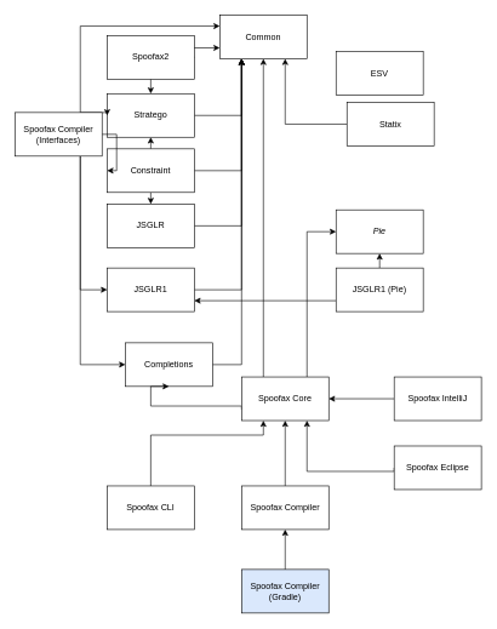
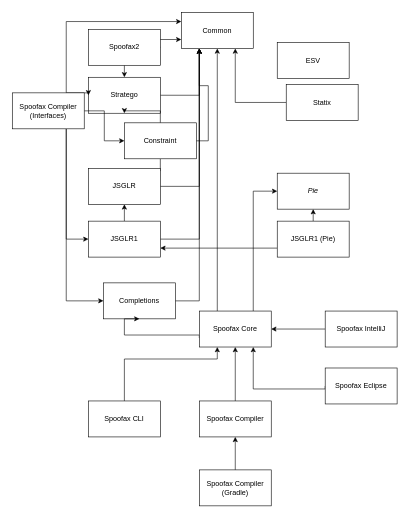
- <mxCell id="22" value="Constraint" style="rounded=0;whiteSpace=wrap;html=1;" parent="1" vertex="1"><mxGeometry x="147" y="204" width="120" height="60" as="geometry" /></mxCell>
+ <mxCell id="22" value="Constraint" style="rounded=0;whiteSpace=wrap;html=1;" parent="1" vertex="1"><mxGeometry x="207" y="204" width="120" height="60" as="geometry" /></mxCell>
+ <mxCell id="15" style="edgeStyle=orthogonalEdgeStyle;rounded=0;orthogonalLoop=1;jettySize=auto;html=1;exitX=0.5;exitY=0;exitDx=0;exitDy=0;entryX=0.5;entryY=1;entryDx=0;entryDy=0;" parent="1" source="16" target="45" edge="1"><mxGeometry relative="1" as="geometry" /></mxCell>
- <mxCell id="13" value="&lt;div&gt;Spoofax Compiler (Gradle)&lt;/div&gt;" style="rounded=0;whiteSpace=wrap;html=1;fillColor=#dae8fc;" parent="1" vertex="1"><mxGeometry x="332" y="783" width="120" height="60" as="geometry" /></mxCell>
+ <mxCell id="13" value="&lt;div&gt;Spoofax Compiler (Gradle)&lt;/div&gt;" style="rounded=0;whiteSpace=wrap;html=1;" parent="1" vertex="1"><mxGeometry x="332" y="783" width="120" height="60" as="geometry" /></mxCell>
